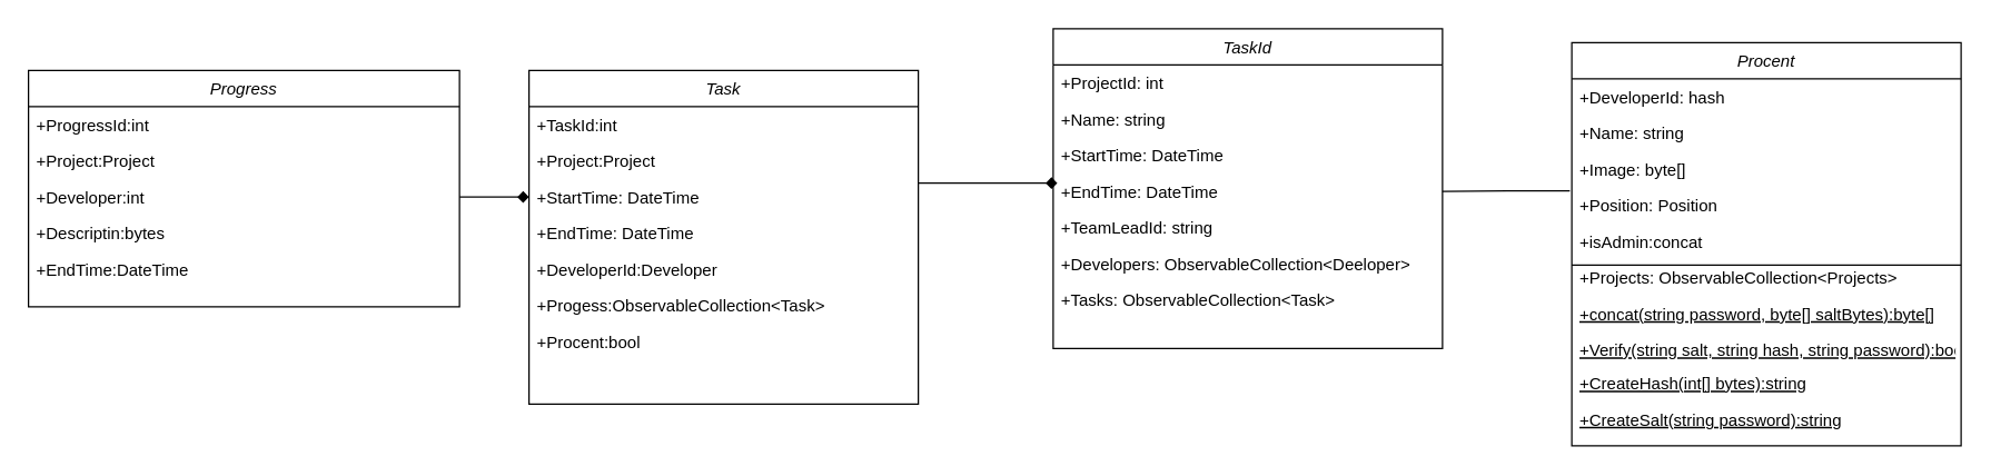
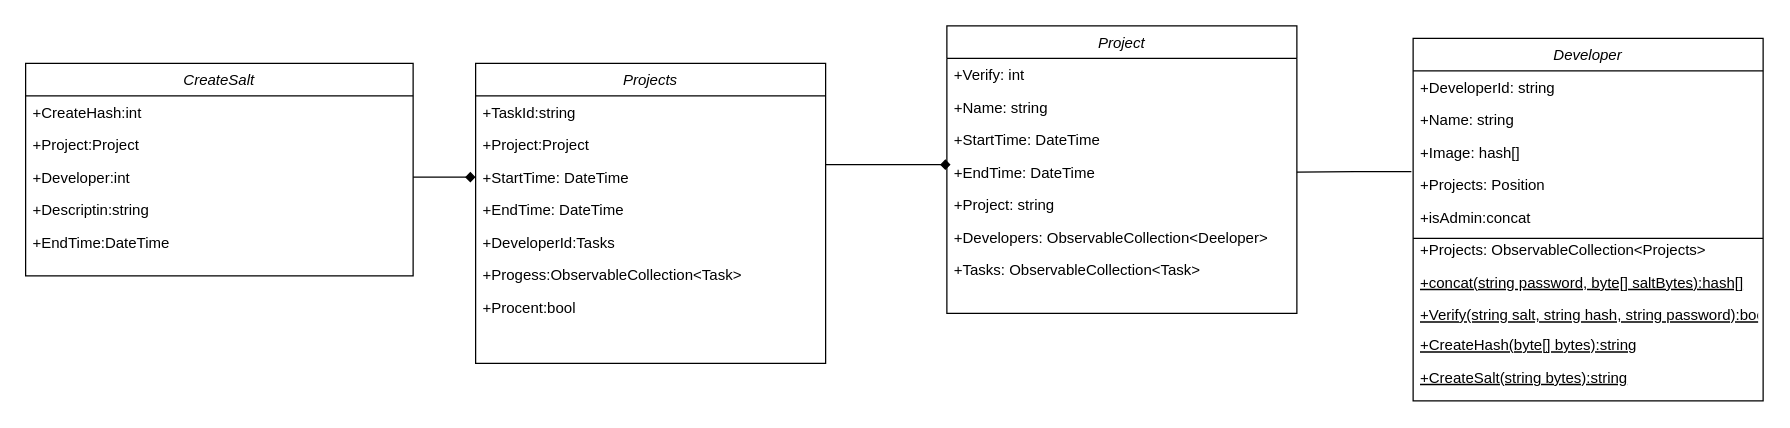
- <mxCell id="14" value="TaskId" style="swimlane;fontStyle=2;align=center;verticalAlign=top;childLayout=stackLayout;horizontal=1;startSize=26;horizontalStack=0;resizeParent=1;resizeLast=0;collapsible=1;marginBottom=0;rounded=0;shadow=0;strokeWidth=1;" vertex="1" parent="1"><mxGeometry x="757" y="20" width="280" height="230" as="geometry"><mxRectangle x="230" y="140" width="160" height="26" as="alternateBounds" /></mxGeometry></mxCell>
+ <mxCell id="14" value="Project" style="swimlane;fontStyle=2;align=center;verticalAlign=top;childLayout=stackLayout;horizontal=1;startSize=26;horizontalStack=0;resizeParent=1;resizeLast=0;collapsible=1;marginBottom=0;rounded=0;shadow=0;strokeWidth=1;" vertex="1" parent="1"><mxGeometry x="757" y="20" width="280" height="230" as="geometry"><mxRectangle x="230" y="140" width="160" height="26" as="alternateBounds" /></mxGeometry></mxCell>
- <mxCell id="3" value="Procent" style="swimlane;fontStyle=2;align=center;verticalAlign=top;childLayout=stackLayout;horizontal=1;startSize=26;horizontalStack=0;resizeParent=1;resizeLast=0;collapsible=1;marginBottom=0;rounded=0;shadow=0;strokeWidth=1;" vertex="1" parent="1"><mxGeometry x="1130" y="30" width="280" height="290" as="geometry"><mxRectangle x="230" y="140" width="160" height="26" as="alternateBounds" /></mxGeometry></mxCell>
+ <mxCell id="3" value="Developer" style="swimlane;fontStyle=2;align=center;verticalAlign=top;childLayout=stackLayout;horizontal=1;startSize=26;horizontalStack=0;resizeParent=1;resizeLast=0;collapsible=1;marginBottom=0;rounded=0;shadow=0;strokeWidth=1;" vertex="1" parent="1"><mxGeometry x="1130" y="30" width="280" height="290" as="geometry"><mxRectangle x="230" y="140" width="160" height="26" as="alternateBounds" /></mxGeometry></mxCell>
- <mxCell id="15" value="+ProjectId: int" style="text;align=left;verticalAlign=top;spacingLeft=4;spacingRight=4;overflow=hidden;rotatable=0;points=[[0,0.5],[1,0.5]];portConstraint=eastwest;" vertex="1" parent="14"><mxGeometry y="26" width="280" height="26" as="geometry" /></mxCell>
+ <mxCell id="15" value="+Verify: int" style="text;align=left;verticalAlign=top;spacingLeft=4;spacingRight=4;overflow=hidden;rotatable=0;points=[[0,0.5],[1,0.5]];portConstraint=eastwest;" vertex="1" parent="14"><mxGeometry y="26" width="280" height="26" as="geometry" /></mxCell>
- <mxCell id="31" value="Progress" style="swimlane;fontStyle=2;align=center;verticalAlign=top;childLayout=stackLayout;horizontal=1;startSize=26;horizontalStack=0;resizeParent=1;resizeLast=0;collapsible=1;marginBottom=0;rounded=0;shadow=0;strokeWidth=1;" vertex="1" parent="1"><mxGeometry x="20" y="50" width="310" height="170" as="geometry"><mxRectangle x="230" y="140" width="160" height="26" as="alternateBounds" /></mxGeometry></mxCell>
+ <mxCell id="31" value="CreateSalt" style="swimlane;fontStyle=2;align=center;verticalAlign=top;childLayout=stackLayout;horizontal=1;startSize=26;horizontalStack=0;resizeParent=1;resizeLast=0;collapsible=1;marginBottom=0;rounded=0;shadow=0;strokeWidth=1;" vertex="1" parent="1"><mxGeometry x="20" y="50" width="310" height="170" as="geometry"><mxRectangle x="230" y="140" width="160" height="26" as="alternateBounds" /></mxGeometry></mxCell>
- <mxCell id="22" value="Task" style="swimlane;fontStyle=2;align=center;verticalAlign=top;childLayout=stackLayout;horizontal=1;startSize=26;horizontalStack=0;resizeParent=1;resizeLast=0;collapsible=1;marginBottom=0;rounded=0;shadow=0;strokeWidth=1;" vertex="1" parent="1"><mxGeometry x="380" y="50" width="280" height="240" as="geometry"><mxRectangle x="230" y="140" width="160" height="26" as="alternateBounds" /></mxGeometry></mxCell>
+ <mxCell id="22" value="Projects" style="swimlane;fontStyle=2;align=center;verticalAlign=top;childLayout=stackLayout;horizontal=1;startSize=26;horizontalStack=0;resizeParent=1;resizeLast=0;collapsible=1;marginBottom=0;rounded=0;shadow=0;strokeWidth=1;" vertex="1" parent="1"><mxGeometry x="380" y="50" width="280" height="240" as="geometry"><mxRectangle x="230" y="140" width="160" height="26" as="alternateBounds" /></mxGeometry></mxCell>
- <mxCell id="4" value="+DeveloperId: hash" style="text;align=left;verticalAlign=top;spacingLeft=4;spacingRight=4;overflow=hidden;rotatable=0;points=[[0,0.5],[1,0.5]];portConstraint=eastwest;" vertex="1" parent="3"><mxGeometry y="26" width="280" height="26" as="geometry" /></mxCell>
+ <mxCell id="4" value="+DeveloperId: string" style="text;align=left;verticalAlign=top;spacingLeft=4;spacingRight=4;overflow=hidden;rotatable=0;points=[[0,0.5],[1,0.5]];portConstraint=eastwest;" vertex="1" parent="3"><mxGeometry y="26" width="280" height="26" as="geometry" /></mxCell>
- <mxCell id="32" value="+ProgressId:int" style="text;align=left;verticalAlign=top;spacingLeft=4;spacingRight=4;overflow=hidden;rotatable=0;points=[[0,0.5],[1,0.5]];portConstraint=eastwest;" vertex="1" parent="31"><mxGeometry y="26" width="310" height="26" as="geometry" /></mxCell>
+ <mxCell id="32" value="+CreateHash:int" style="text;align=left;verticalAlign=top;spacingLeft=4;spacingRight=4;overflow=hidden;rotatable=0;points=[[0,0.5],[1,0.5]];portConstraint=eastwest;" vertex="1" parent="31"><mxGeometry y="26" width="310" height="26" as="geometry" /></mxCell>
- <mxCell id="23" value="+TaskId:int" style="text;align=left;verticalAlign=top;spacingLeft=4;spacingRight=4;overflow=hidden;rotatable=0;points=[[0,0.5],[1,0.5]];portConstraint=eastwest;" vertex="1" parent="22"><mxGeometry y="26" width="280" height="26" as="geometry" /></mxCell>
+ <mxCell id="23" value="+TaskId:string" style="text;align=left;verticalAlign=top;spacingLeft=4;spacingRight=4;overflow=hidden;rotatable=0;points=[[0,0.5],[1,0.5]];portConstraint=eastwest;" vertex="1" parent="22"><mxGeometry y="26" width="280" height="26" as="geometry" /></mxCell>
- <mxCell id="6" value="+Image: byte[]&#10;&#10;" style="text;align=left;verticalAlign=top;spacingLeft=4;spacingRight=4;overflow=hidden;rotatable=0;points=[[0,0.5],[1,0.5]];portConstraint=eastwest;rounded=0;shadow=0;html=0;" vertex="1" parent="3"><mxGeometry y="78" width="280" height="26" as="geometry" /></mxCell>
+ <mxCell id="6" value="+Image: hash[]&#10;&#10;" style="text;align=left;verticalAlign=top;spacingLeft=4;spacingRight=4;overflow=hidden;rotatable=0;points=[[0,0.5],[1,0.5]];portConstraint=eastwest;rounded=0;shadow=0;html=0;" vertex="1" parent="3"><mxGeometry y="78" width="280" height="26" as="geometry" /></mxCell>
- <mxCell id="7" value="+Position: Position" style="text;align=left;verticalAlign=top;spacingLeft=4;spacingRight=4;overflow=hidden;rotatable=0;points=[[0,0.5],[1,0.5]];portConstraint=eastwest;" vertex="1" parent="3"><mxGeometry y="104" width="280" height="26" as="geometry" /></mxCell>
+ <mxCell id="7" value="+Projects: Position" style="text;align=left;verticalAlign=top;spacingLeft=4;spacingRight=4;overflow=hidden;rotatable=0;points=[[0,0.5],[1,0.5]];portConstraint=eastwest;" vertex="1" parent="3"><mxGeometry y="104" width="280" height="26" as="geometry" /></mxCell>
- <mxCell id="19" value="+TeamLeadId: string" style="text;align=left;verticalAlign=top;spacingLeft=4;spacingRight=4;overflow=hidden;rotatable=0;points=[[0,0.5],[1,0.5]];portConstraint=eastwest;" vertex="1" parent="14"><mxGeometry y="130" width="280" height="26" as="geometry" /></mxCell>
+ <mxCell id="19" value="+Project: string" style="text;align=left;verticalAlign=top;spacingLeft=4;spacingRight=4;overflow=hidden;rotatable=0;points=[[0,0.5],[1,0.5]];portConstraint=eastwest;" vertex="1" parent="14"><mxGeometry y="130" width="280" height="26" as="geometry" /></mxCell>
- <mxCell id="35" value="+Descriptin:bytes" style="text;align=left;verticalAlign=top;spacingLeft=4;spacingRight=4;overflow=hidden;rotatable=0;points=[[0,0.5],[1,0.5]];portConstraint=eastwest;" vertex="1" parent="31"><mxGeometry y="104" width="310" height="26" as="geometry" /></mxCell>
+ <mxCell id="35" value="+Descriptin:string" style="text;align=left;verticalAlign=top;spacingLeft=4;spacingRight=4;overflow=hidden;rotatable=0;points=[[0,0.5],[1,0.5]];portConstraint=eastwest;" vertex="1" parent="31"><mxGeometry y="104" width="310" height="26" as="geometry" /></mxCell>
- <mxCell id="27" value="+DeveloperId:Developer" style="text;align=left;verticalAlign=top;spacingLeft=4;spacingRight=4;overflow=hidden;rotatable=0;points=[[0,0.5],[1,0.5]];portConstraint=eastwest;" vertex="1" parent="22"><mxGeometry y="130" width="280" height="26" as="geometry" /></mxCell>
+ <mxCell id="27" value="+DeveloperId:Tasks" style="text;align=left;verticalAlign=top;spacingLeft=4;spacingRight=4;overflow=hidden;rotatable=0;points=[[0,0.5],[1,0.5]];portConstraint=eastwest;" vertex="1" parent="22"><mxGeometry y="130" width="280" height="26" as="geometry" /></mxCell>
- <mxCell id="10" value="+concat(string password, byte[] saltBytes):byte[]" style="text;strokeColor=none;fillColor=none;align=left;verticalAlign=top;spacingLeft=4;spacingRight=4;overflow=hidden;rotatable=0;points=[[0,0.5],[1,0.5]];portConstraint=eastwest;fontStyle=4" vertex="1" parent="3"><mxGeometry y="182" width="280" height="26" as="geometry" /></mxCell>
+ <mxCell id="10" value="+concat(string password, byte[] saltBytes):hash[]" style="text;strokeColor=none;fillColor=none;align=left;verticalAlign=top;spacingLeft=4;spacingRight=4;overflow=hidden;rotatable=0;points=[[0,0.5],[1,0.5]];portConstraint=eastwest;fontStyle=4" vertex="1" parent="3"><mxGeometry y="182" width="280" height="26" as="geometry" /></mxCell>
- <mxCell id="12" value="+CreateHash(int[] bytes):string" style="text;strokeColor=none;fillColor=none;align=left;verticalAlign=top;spacingLeft=4;spacingRight=4;overflow=hidden;rotatable=0;points=[[0,0.5],[1,0.5]];portConstraint=eastwest;fontStyle=4" vertex="1" parent="3"><mxGeometry y="232" width="280" height="26" as="geometry" /></mxCell>
+ <mxCell id="12" value="+CreateHash(byte[] bytes):string" style="text;strokeColor=none;fillColor=none;align=left;verticalAlign=top;spacingLeft=4;spacingRight=4;overflow=hidden;rotatable=0;points=[[0,0.5],[1,0.5]];portConstraint=eastwest;fontStyle=4" vertex="1" parent="3"><mxGeometry y="232" width="280" height="26" as="geometry" /></mxCell>
- <mxCell id="13" value="+CreateSalt(string password):string" style="text;strokeColor=none;fillColor=none;align=left;verticalAlign=top;spacingLeft=4;spacingRight=4;overflow=hidden;rotatable=0;points=[[0,0.5],[1,0.5]];portConstraint=eastwest;fontStyle=4" vertex="1" parent="3"><mxGeometry y="258" width="280" height="26" as="geometry" /></mxCell>
+ <mxCell id="13" value="+CreateSalt(string bytes):string" style="text;strokeColor=none;fillColor=none;align=left;verticalAlign=top;spacingLeft=4;spacingRight=4;overflow=hidden;rotatable=0;points=[[0,0.5],[1,0.5]];portConstraint=eastwest;fontStyle=4" vertex="1" parent="3"><mxGeometry y="258" width="280" height="26" as="geometry" /></mxCell>
